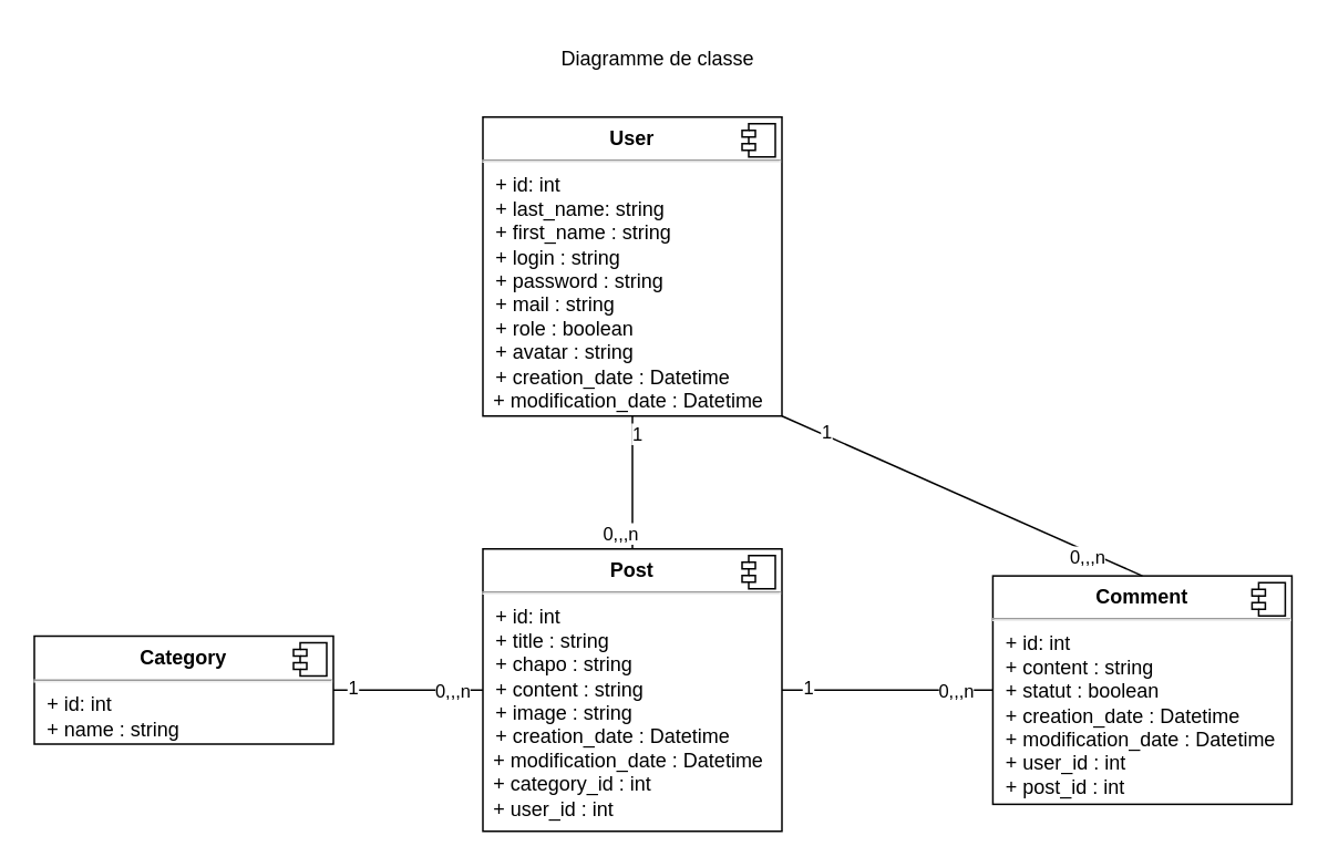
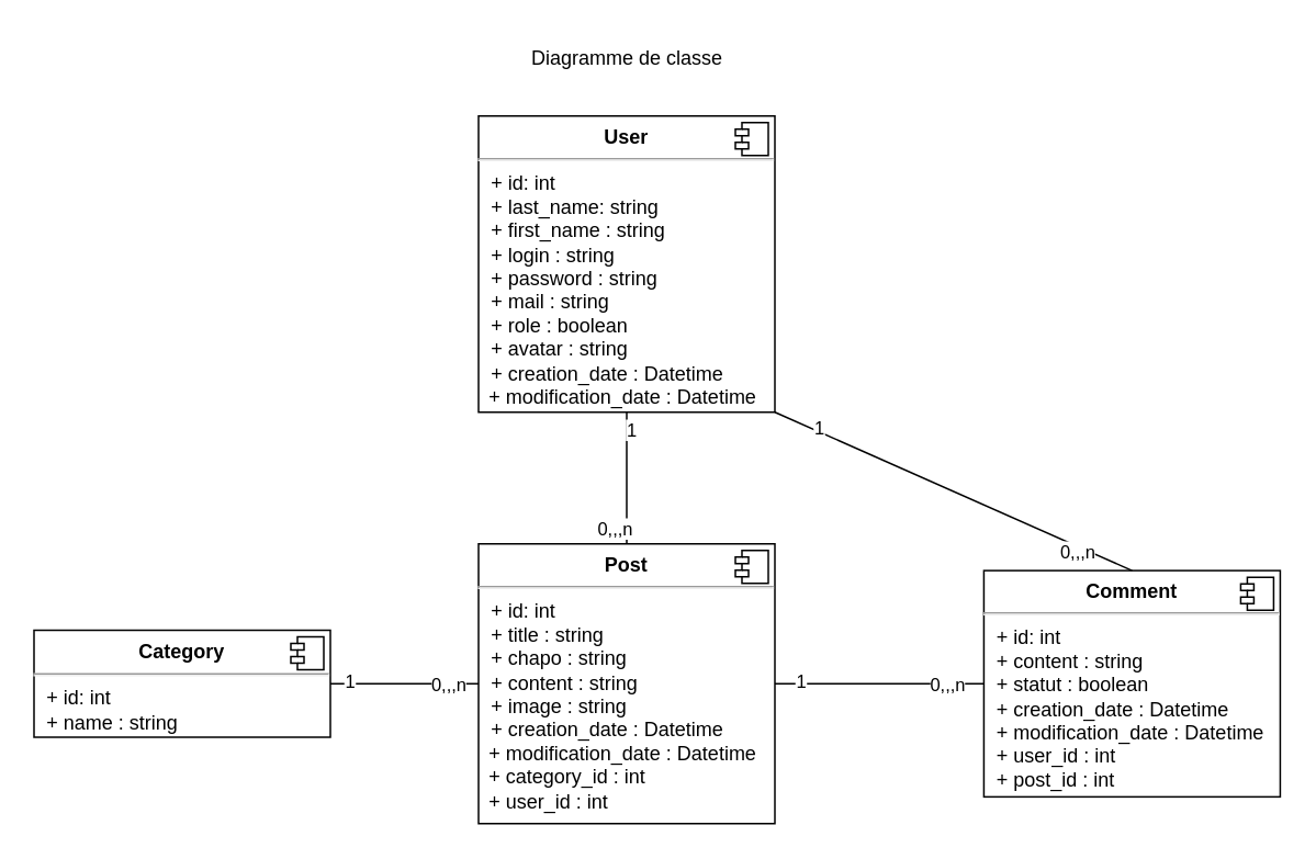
- <mxCell id="22" value="Diagramme de classe" style="text;html=1;align=center;verticalAlign=middle;resizable=0;points=[];autosize=1;strokeColor=none;fillColor=none;" parent="1" vertex="1"><mxGeometry x="325" y="20" width="140" height="30" as="geometry" /></mxCell>
+ <mxCell id="22" value="Diagramme de classe" style="text;html=1;align=center;verticalAlign=middle;resizable=0;points=[];autosize=1;strokeColor=none;fillColor=none;" parent="1" vertex="1"><mxGeometry x="310" width="140" height="30" as="geometry" y="20" /></mxCell>
